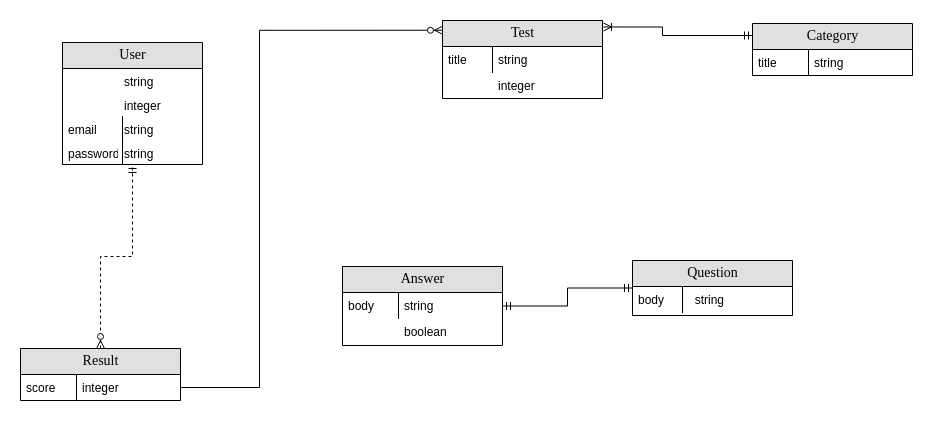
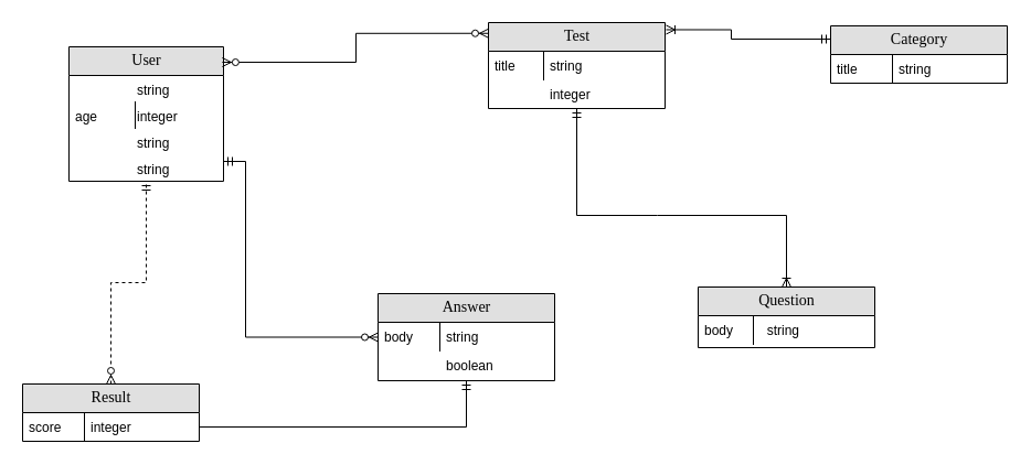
+ <mxCell id="5" value="age" style="shape=partialRectangle;top=0;left=0;bottom=0;html=1;fillColor=none;align=left;verticalAlign=top;spacingLeft=4;spacingRight=4;whiteSpace=wrap;overflow=hidden;rotatable=0;points=[];portConstraint=eastwest;part=1;" parent="4" vertex="1" connectable="0"><mxGeometry width="60" height="24" as="geometry" /></mxCell>
- <mxCell id="7" value="email" style="shape=partialRectangle;top=0;left=0;bottom=0;html=1;fillColor=none;align=left;verticalAlign=top;spacingLeft=4;spacingRight=4;whiteSpace=wrap;overflow=hidden;rotatable=0;points=[];portConstraint=eastwest;part=1;" parent="6" vertex="1" connectable="0"><mxGeometry width="60" height="24" as="geometry" /></mxCell>
- <mxCell id="9" value="password" style="shape=partialRectangle;top=0;left=0;bottom=0;html=1;fillColor=none;align=left;verticalAlign=top;spacingLeft=4;spacingRight=4;whiteSpace=wrap;overflow=hidden;rotatable=0;points=[];portConstraint=eastwest;part=1;" parent="8" vertex="1" connectable="0"><mxGeometry width="60" height="24" as="geometry" /></mxCell>
- <mxCell id="10" style="edgeStyle=orthogonalEdgeStyle;rounded=0;orthogonalLoop=1;jettySize=auto;html=1;exitX=0;exitY=0.125;exitDx=0;exitDy=0;exitPerimeter=0;endArrow=ERzeroToMany;endFill=1;startArrow=ERzeroToMany;startFill=1;" parent="1" source="11" target="32" edge="1"><mxGeometry relative="1" as="geometry" /></mxCell>
+ <mxCell id="10" style="edgeStyle=orthogonalEdgeStyle;rounded=0;orthogonalLoop=1;jettySize=auto;html=1;entryX=0.992;entryY=0.115;entryDx=0;entryDy=0;entryPerimeter=0;exitX=0;exitY=0.125;exitDx=0;exitDy=0;exitPerimeter=0;endArrow=ERzeroToMany;endFill=1;startArrow=ERzeroToMany;startFill=1;" parent="1" source="11" target="2" edge="1"><mxGeometry relative="1" as="geometry" /></mxCell>
+ <mxCell id="15" style="edgeStyle=orthogonalEdgeStyle;rounded=0;orthogonalLoop=1;jettySize=auto;html=1;startArrow=ERoneToMany;startFill=0;endArrow=ERmandOne;endFill=0;" parent="1" source="16" target="11" edge="1"><mxGeometry relative="1" as="geometry"><Array as="points"><mxPoint x="595" y="195" /><mxPoint x="412" y="195" /></Array></mxGeometry></mxCell>
+ <mxCell id="24" style="edgeStyle=orthogonalEdgeStyle;rounded=0;orthogonalLoop=1;jettySize=auto;html=1;startArrow=ERzeroToMany;startFill=1;endArrow=ERmandOne;endFill=0;" parent="1" source="25" target="2" edge="1"><mxGeometry relative="1" as="geometry"><Array as="points"><mxPoint x="222" y="146" /></Array></mxGeometry></mxCell>
- <mxCell id="23" style="edgeStyle=orthogonalEdgeStyle;rounded=0;orthogonalLoop=1;jettySize=auto;html=1;startArrow=ERmandOne;startFill=0;endArrow=ERmandOne;endFill=0;" parent="1" source="25" target="16" edge="1"><mxGeometry relative="1" as="geometry" /></mxCell>
+ <mxCell id="23" style="edgeStyle=orthogonalEdgeStyle;rounded=0;orthogonalLoop=1;jettySize=auto;html=1;startArrow=ERmandOne;startFill=0;endArrow=ERmandOne;endFill=0;" parent="1" source="25" target="32" edge="1"><mxGeometry relative="1" as="geometry" /></mxCell>
